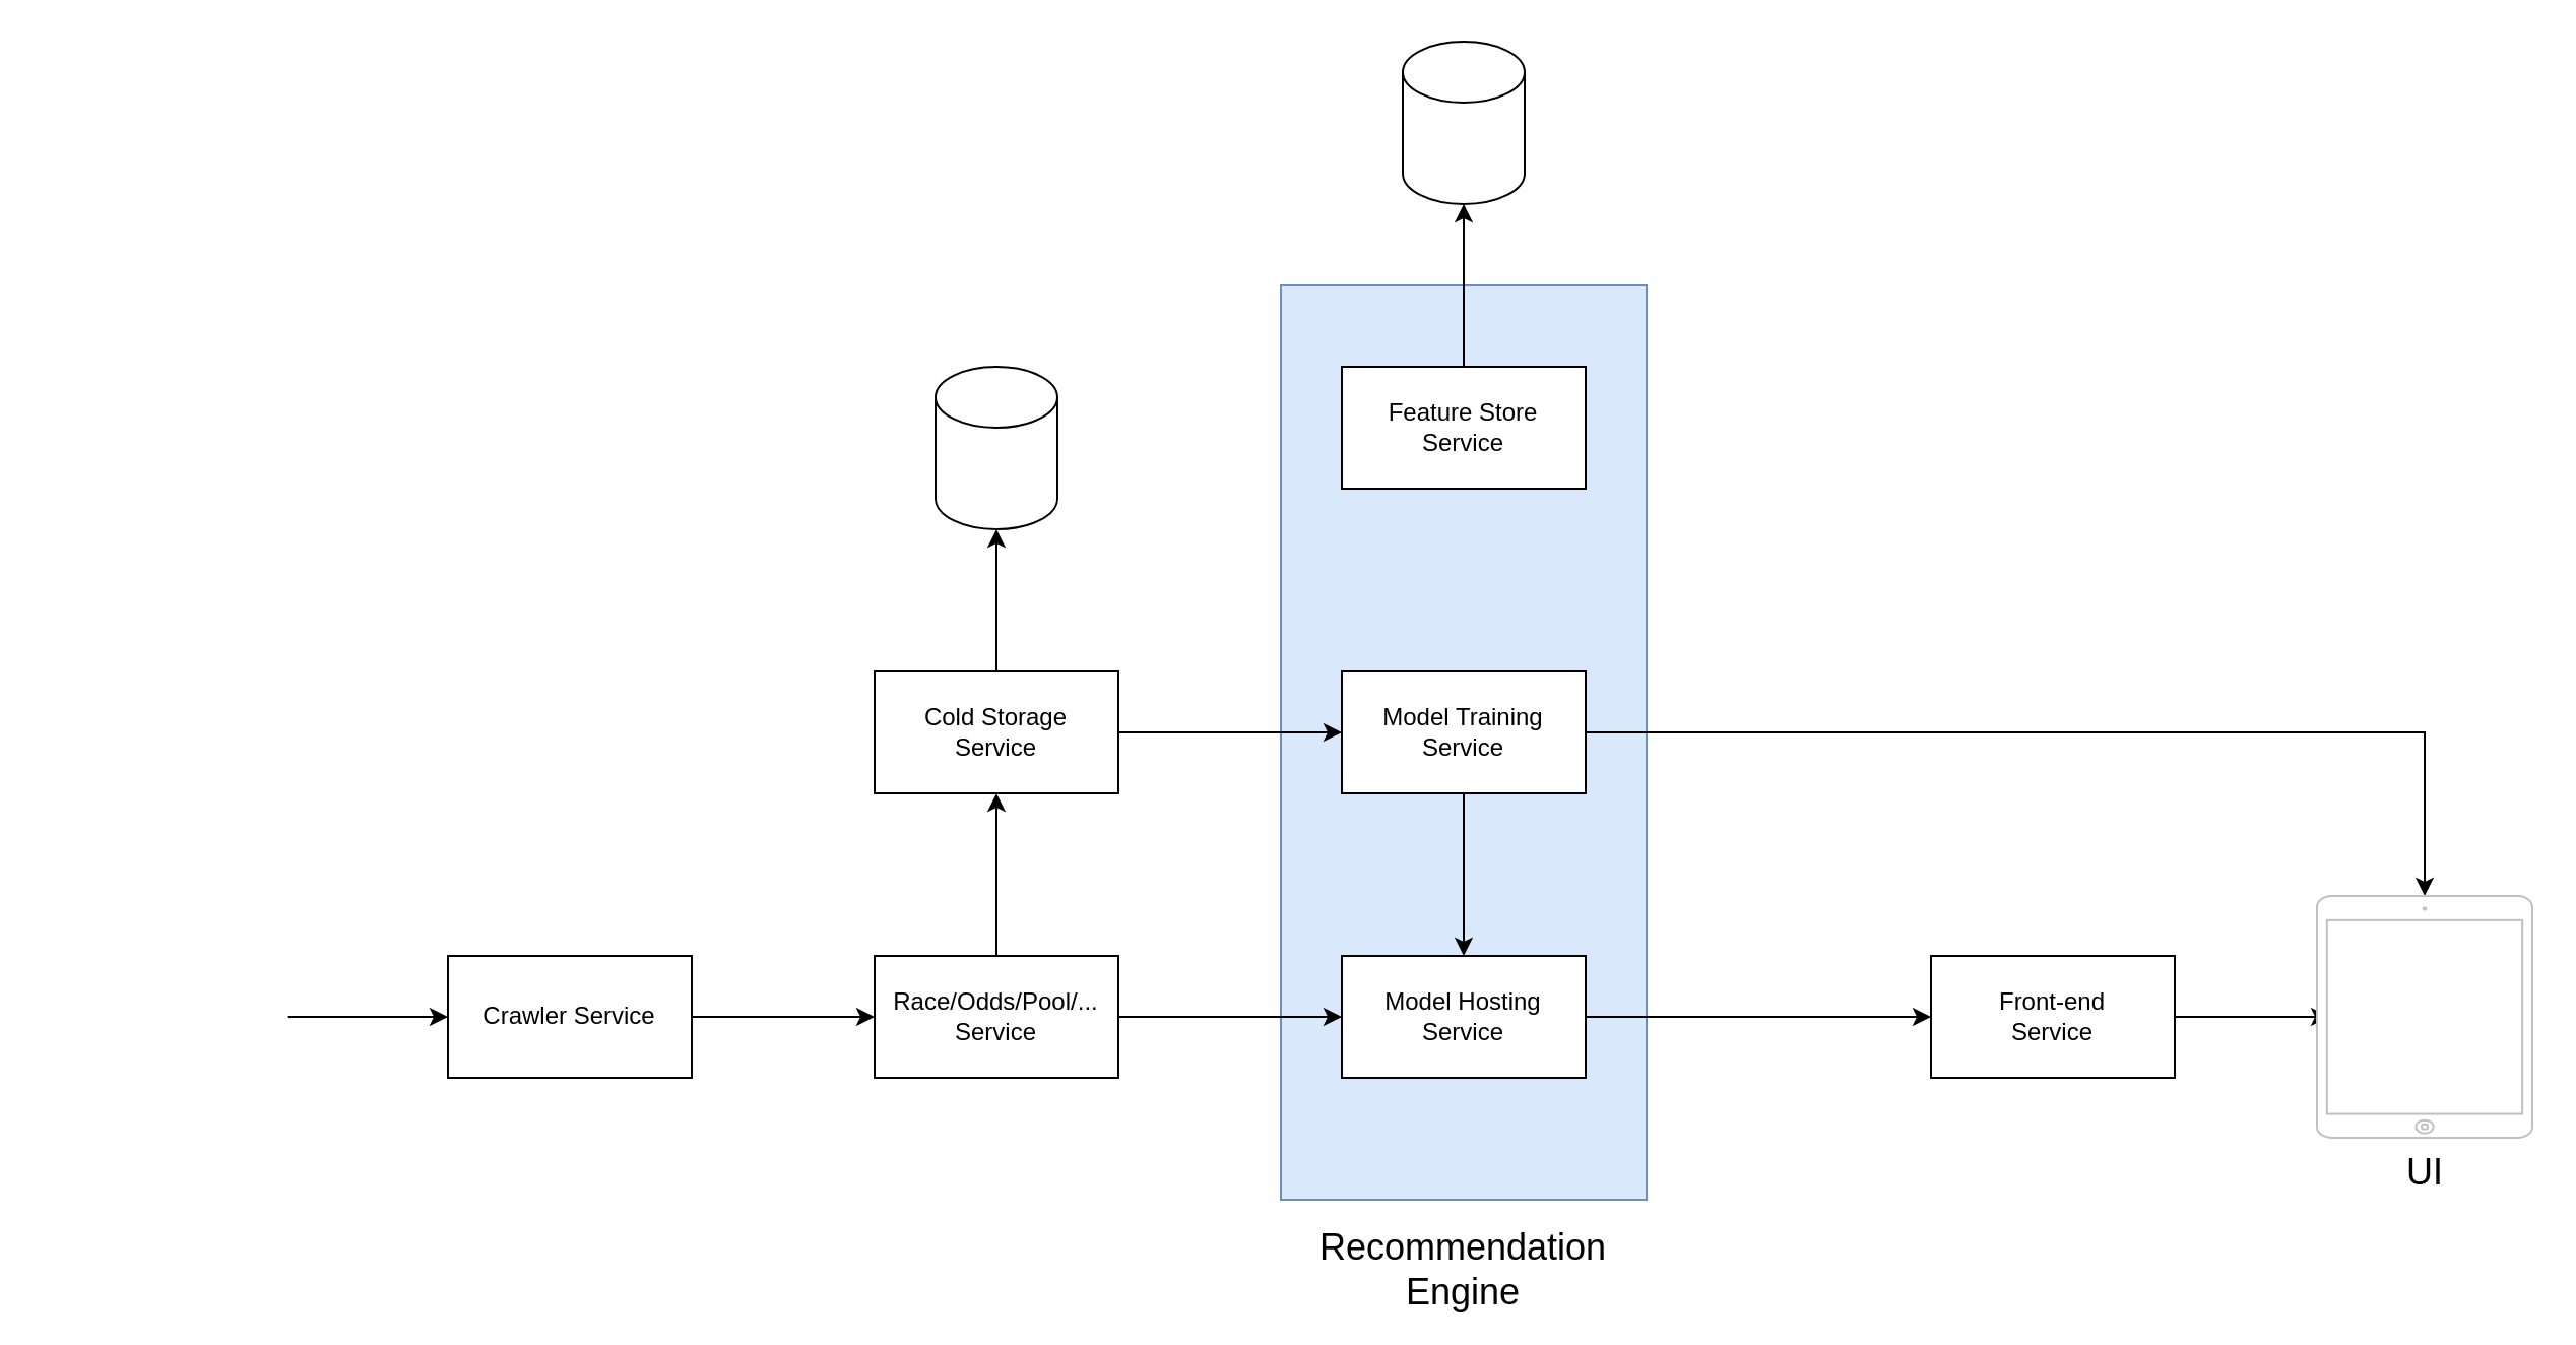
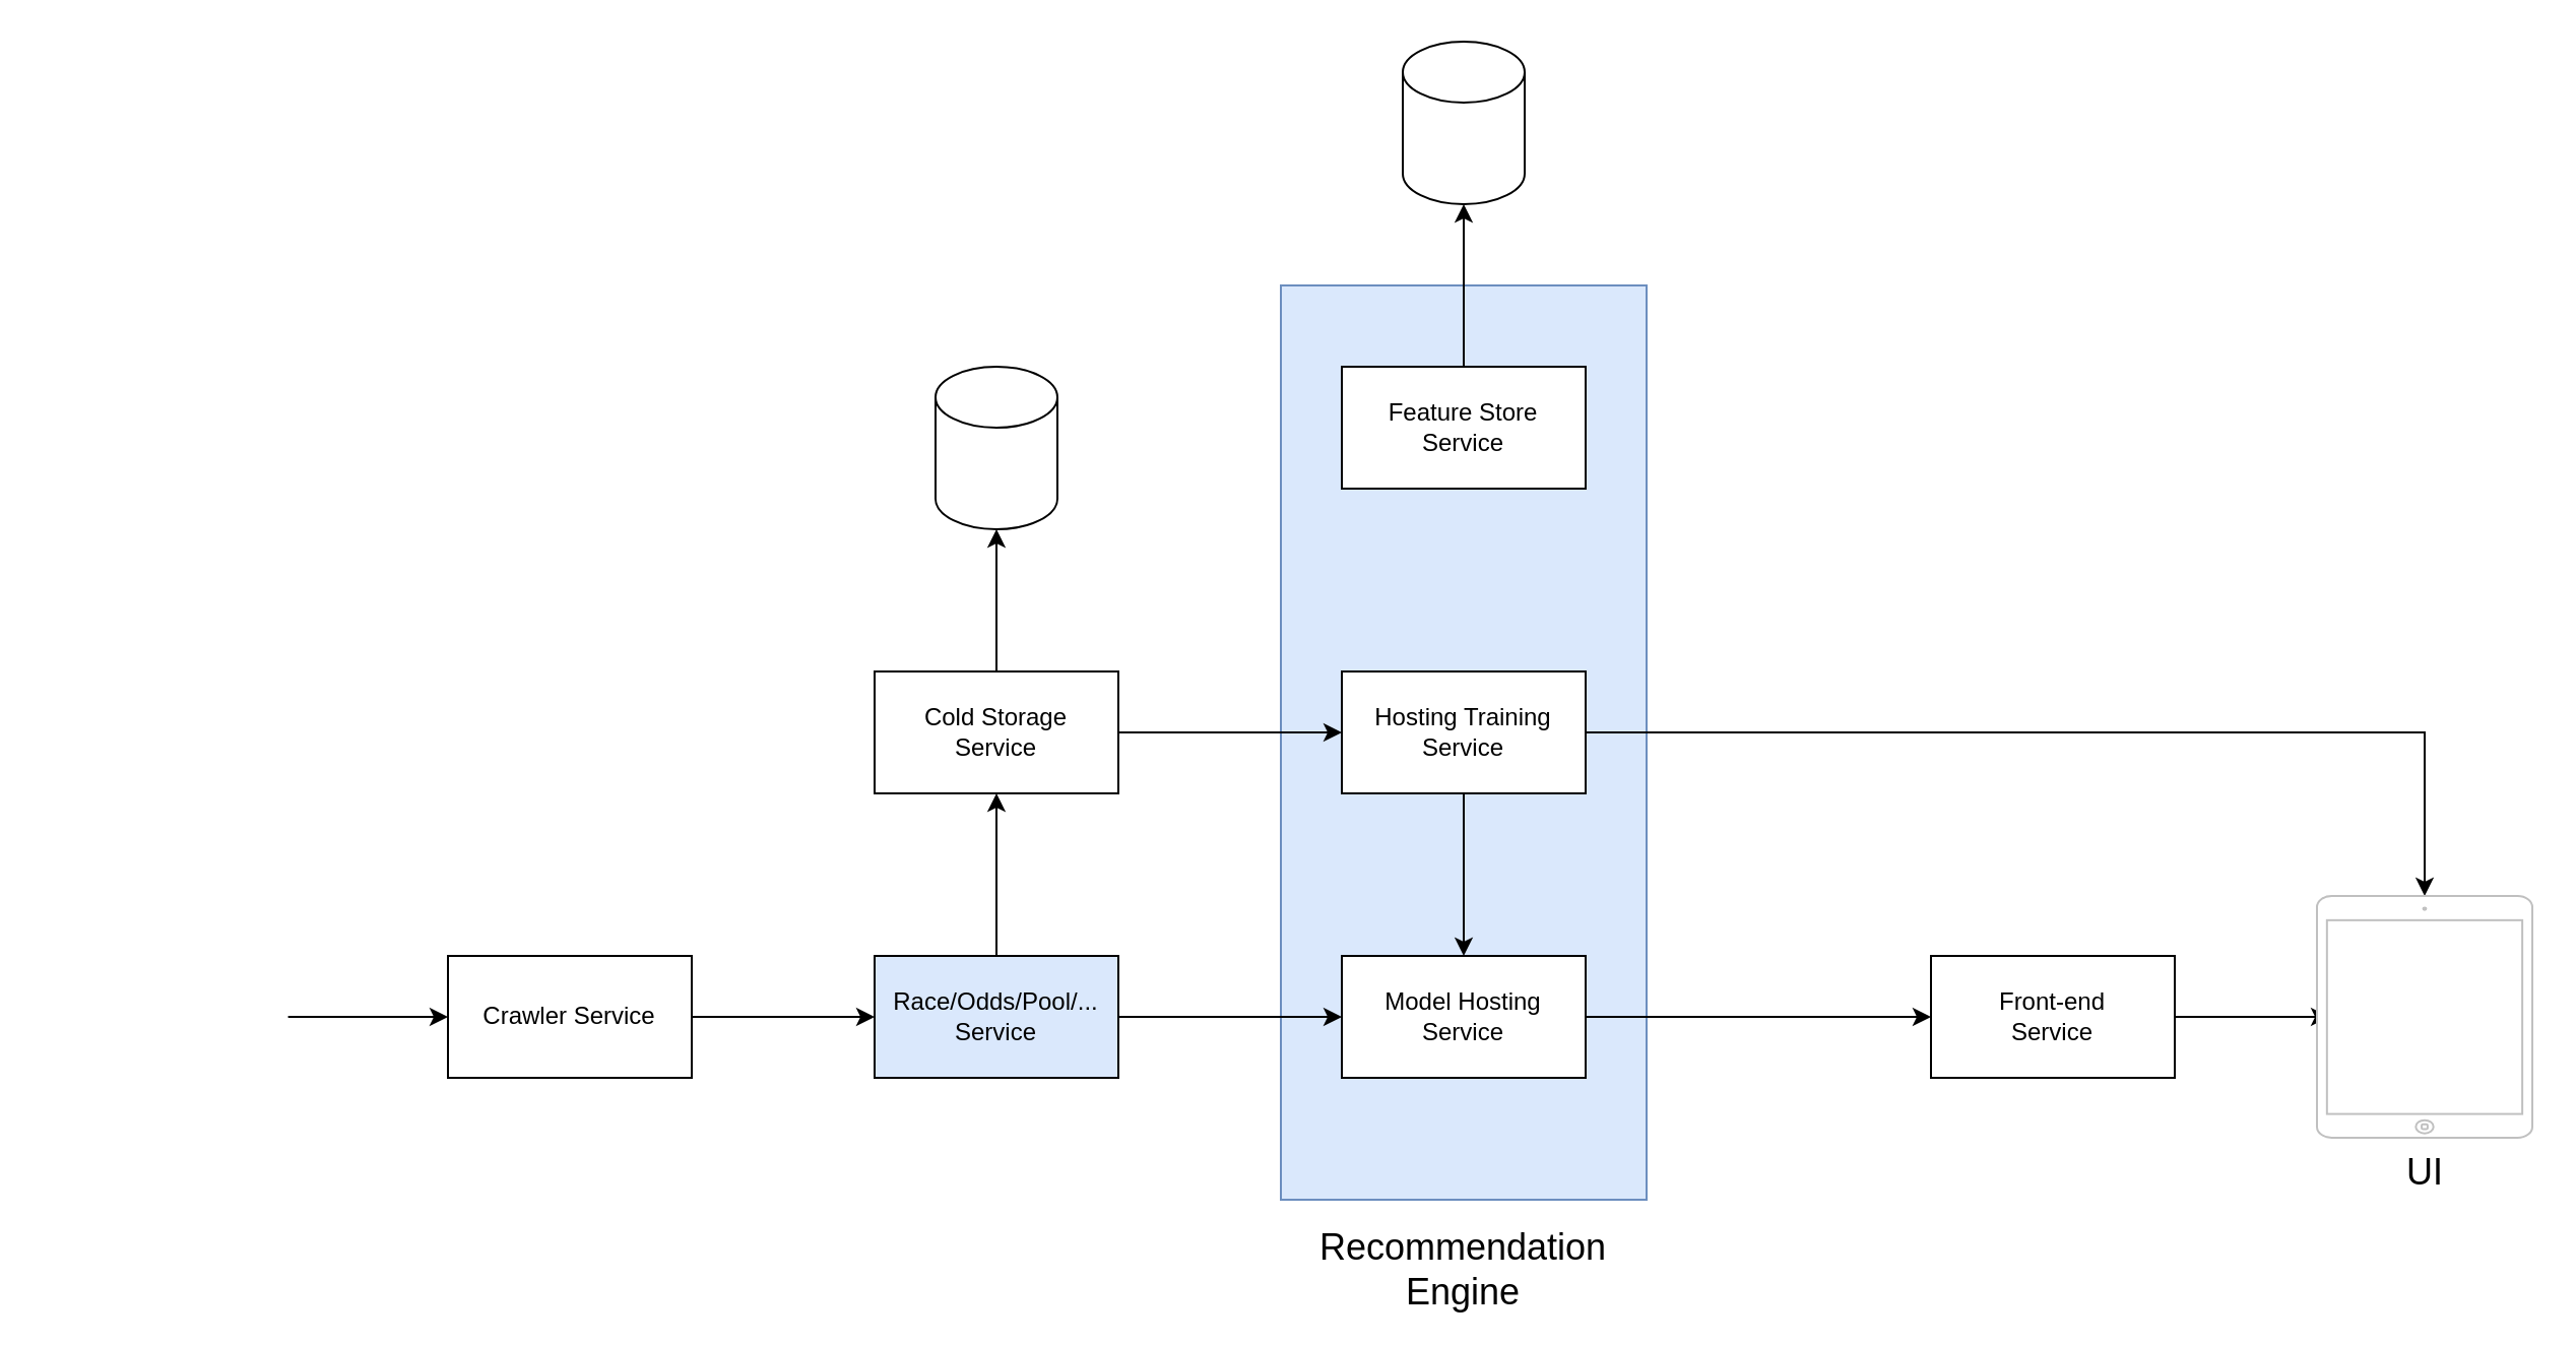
- <mxCell id="10" value="Model Training Service" style="rounded=0;whiteSpace=wrap;html=1;" vertex="1" parent="1"><mxGeometry x="660" y="330" width="120" height="60" as="geometry" /></mxCell>
+ <mxCell id="10" value="Hosting Training Service" style="rounded=0;whiteSpace=wrap;html=1;" vertex="1" parent="1"><mxGeometry x="660" y="330" width="120" height="60" as="geometry" /></mxCell>
- <mxCell id="7" value="Race/Odds/Pool/... Service" style="rounded=0;whiteSpace=wrap;html=1;" vertex="1" parent="1"><mxGeometry x="430" y="470" width="120" height="60" as="geometry" /></mxCell>
+ <mxCell id="7" value="Race/Odds/Pool/... Service" style="rounded=0;whiteSpace=wrap;html=1;fillColor=#dae8fc;" vertex="1" parent="1"><mxGeometry x="430" y="470" width="120" height="60" as="geometry" /></mxCell>
